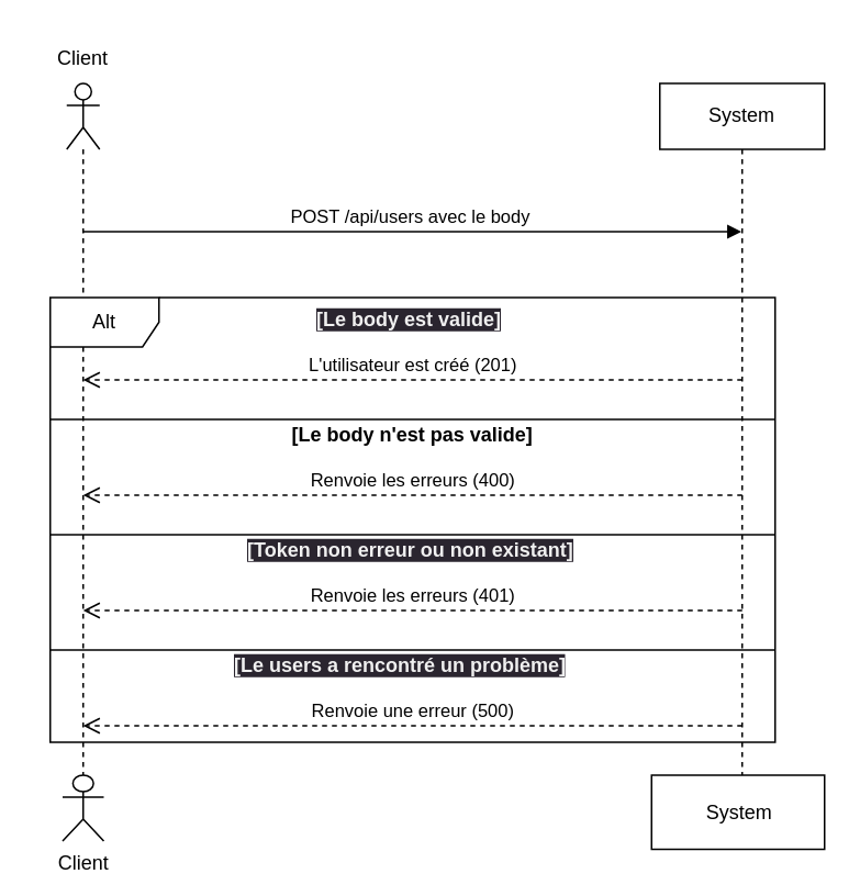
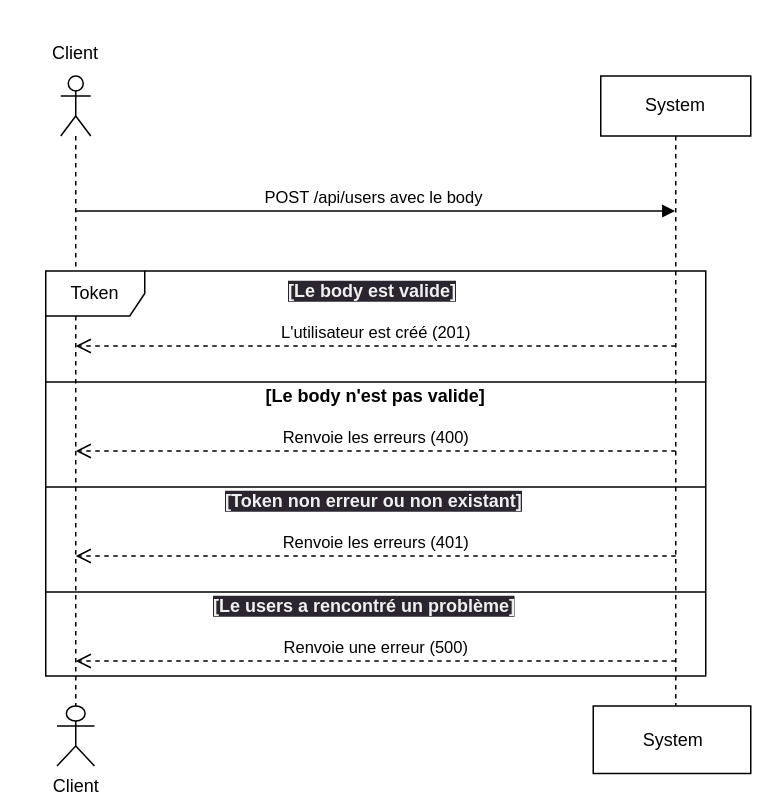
- <mxCell id="13" value="Alt" style="shape=umlFrame;whiteSpace=wrap;html=1;width=66;height=30;" parent="1" vertex="1"><mxGeometry x="30" y="180" width="440" height="270" as="geometry" /></mxCell>
+ <mxCell id="13" value="Token" style="shape=umlFrame;whiteSpace=wrap;html=1;width=66;height=30;" parent="1" vertex="1"><mxGeometry x="30" y="180" width="440" height="270" as="geometry" /></mxCell>
